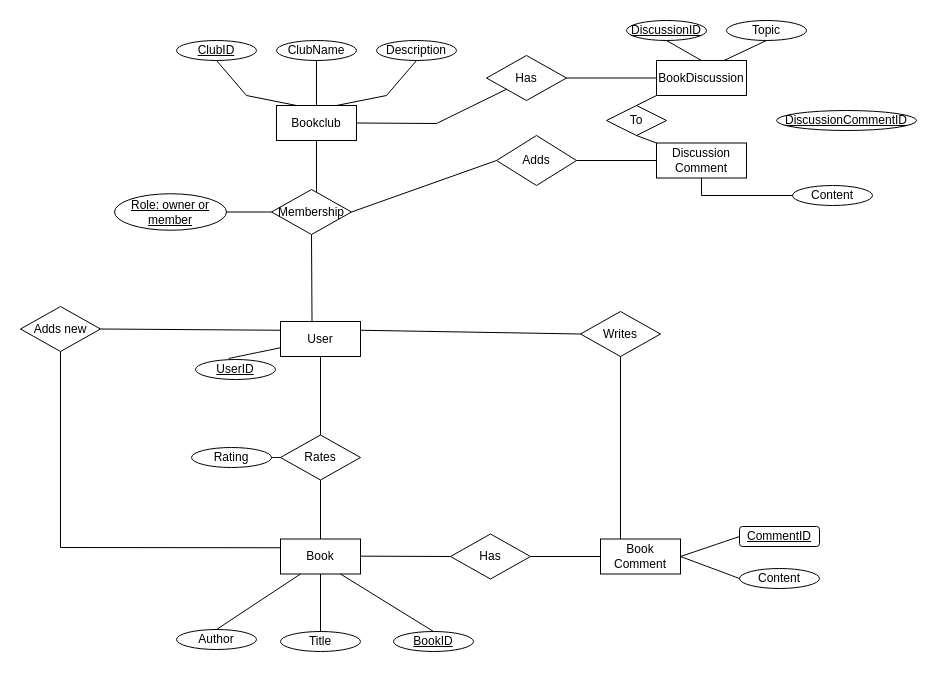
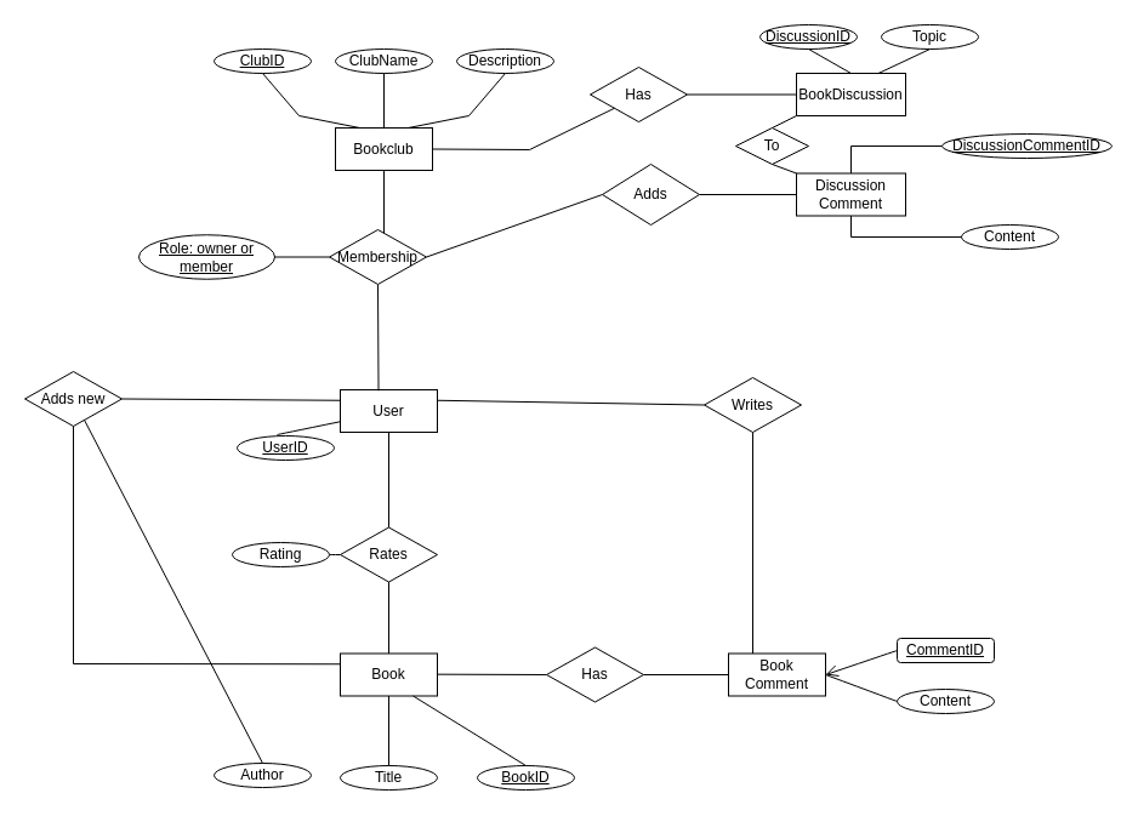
+ <mxCell id="44" value="" style="endArrow=none;html=1;rounded=0;entryX=0.5;entryY=0;entryDx=0;entryDy=0;exitX=0;exitY=0.5;exitDx=0;exitDy=0;" parent="1" source="41" target="40" edge="1"><mxGeometry width="50" height="50" relative="1" as="geometry"><mxPoint x="406" y="425" as="sourcePoint" /><mxPoint x="456" y="375" as="targetPoint" /><Array as="points"><mxPoint x="701" y="120" /></Array></mxGeometry></mxCell>
- <mxCell id="57" value="" style="endArrow=none;html=1;rounded=0;fontSize=12;startSize=8;endSize=8;curved=1;entryX=1;entryY=0.5;entryDx=0;entryDy=0;exitX=0;exitY=0.5;exitDx=0;exitDy=0;" edge="1" parent="1" source="15" target="13"><mxGeometry width="50" height="50" relative="1" as="geometry"><mxPoint x="425" y="369" as="sourcePoint" /><mxPoint x="370" y="349" as="targetPoint" /></mxGeometry></mxCell>
+ <mxCell id="57" value="" style="endArrow=open;html=1;rounded=0;fontSize=12;startSize=8;endSize=8;curved=1;entryX=1;entryY=0.5;entryDx=0;entryDy=0;exitX=0;exitY=0.5;exitDx=0;exitDy=0;" edge="1" parent="1" source="15" target="13"><mxGeometry width="50" height="50" relative="1" as="geometry"><mxPoint x="425" y="369" as="sourcePoint" /><mxPoint x="370" y="349" as="targetPoint" /></mxGeometry></mxCell>
- <mxCell id="59" value="" style="endArrow=none;html=1;rounded=0;entryX=0.25;entryY=1;entryDx=0;entryDy=0;exitX=0.5;exitY=0;exitDx=0;exitDy=0;" edge="1" parent="1" source="8" target="6"><mxGeometry width="50" height="50" relative="1" as="geometry"><mxPoint x="610" y="566" as="sourcePoint" /><mxPoint x="540" y="566" as="targetPoint" /></mxGeometry></mxCell>
+ <mxCell id="59" value="" style="endArrow=none;html=1;rounded=0;exitX=0.5;exitY=0;exitDx=0;exitDy=0;" edge="1" parent="1" source="8" target="25"><mxGeometry width="50" height="50" relative="1" as="geometry"><mxPoint x="610" y="566" as="sourcePoint" /><mxPoint x="540" y="566" as="targetPoint" /></mxGeometry></mxCell>
